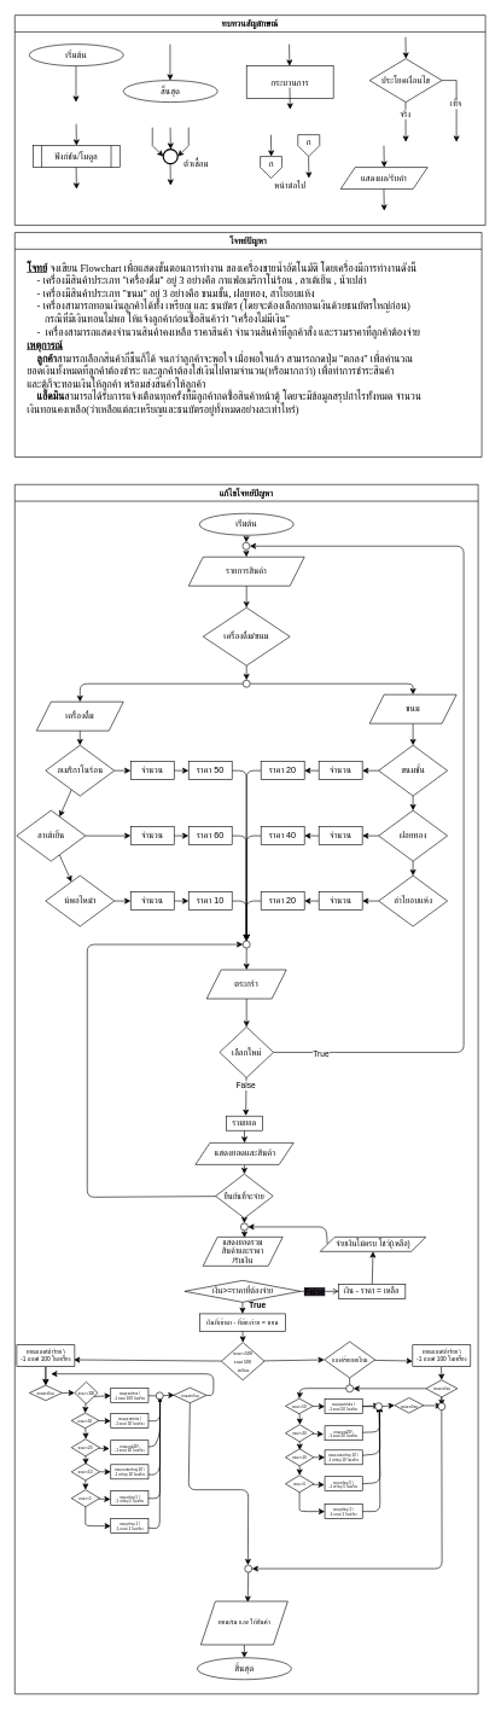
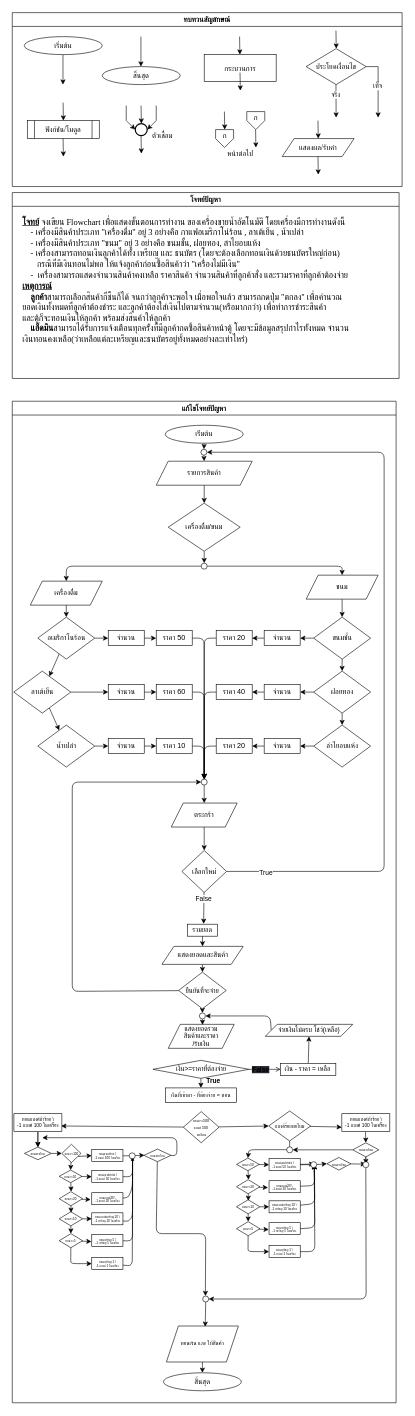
- <mxCell id="57" value="น้พอไหม่า" style="rhombus;whiteSpace=wrap;html=1;" parent="35" vertex="1"><mxGeometry x="42.5" y="540" width="95" height="70" as="geometry" /></mxCell>
+ <mxCell id="57" value="น้ำเปล่า" style="rhombus;whiteSpace=wrap;html=1;" parent="35" vertex="1"><mxGeometry x="42.5" y="540" width="95" height="70" as="geometry" /></mxCell>
- <mxCell id="116" style="edgeStyle=none;html=1;entryX=0.5;entryY=0;entryDx=0;entryDy=0;fontSize=9;" edge="1" parent="35" source="114" target="115"><mxGeometry relative="1" as="geometry" /></mxCell>
